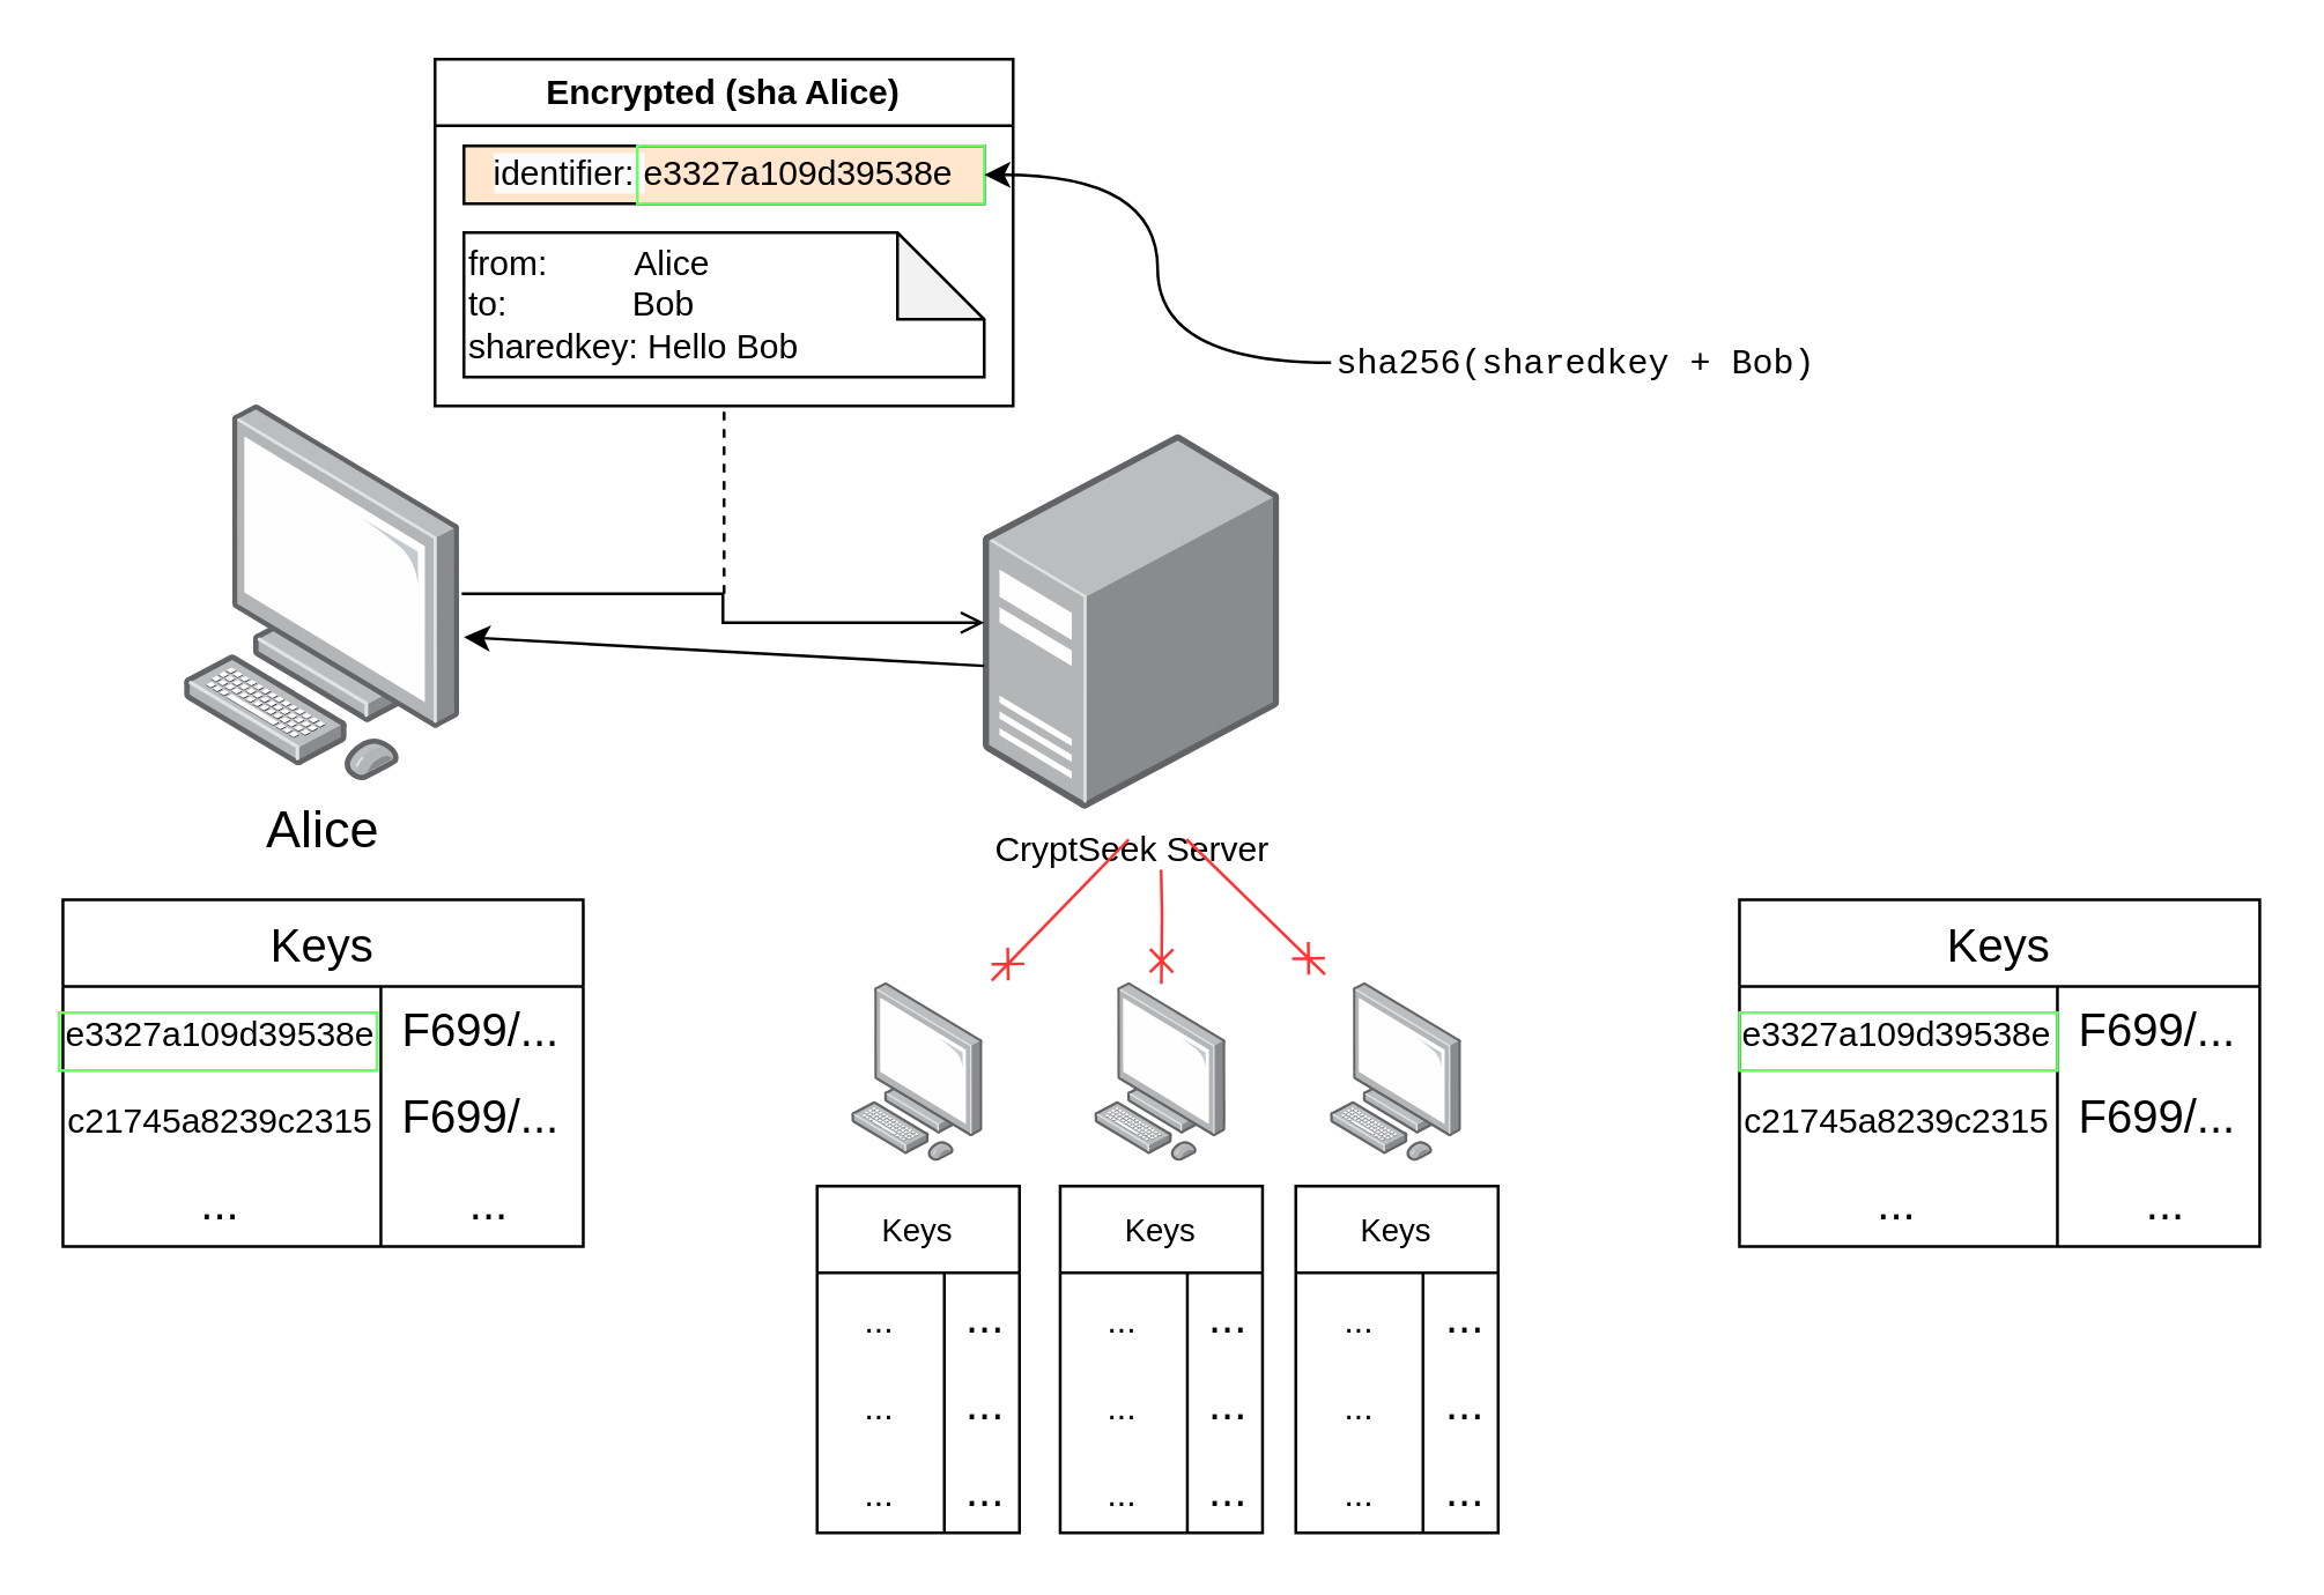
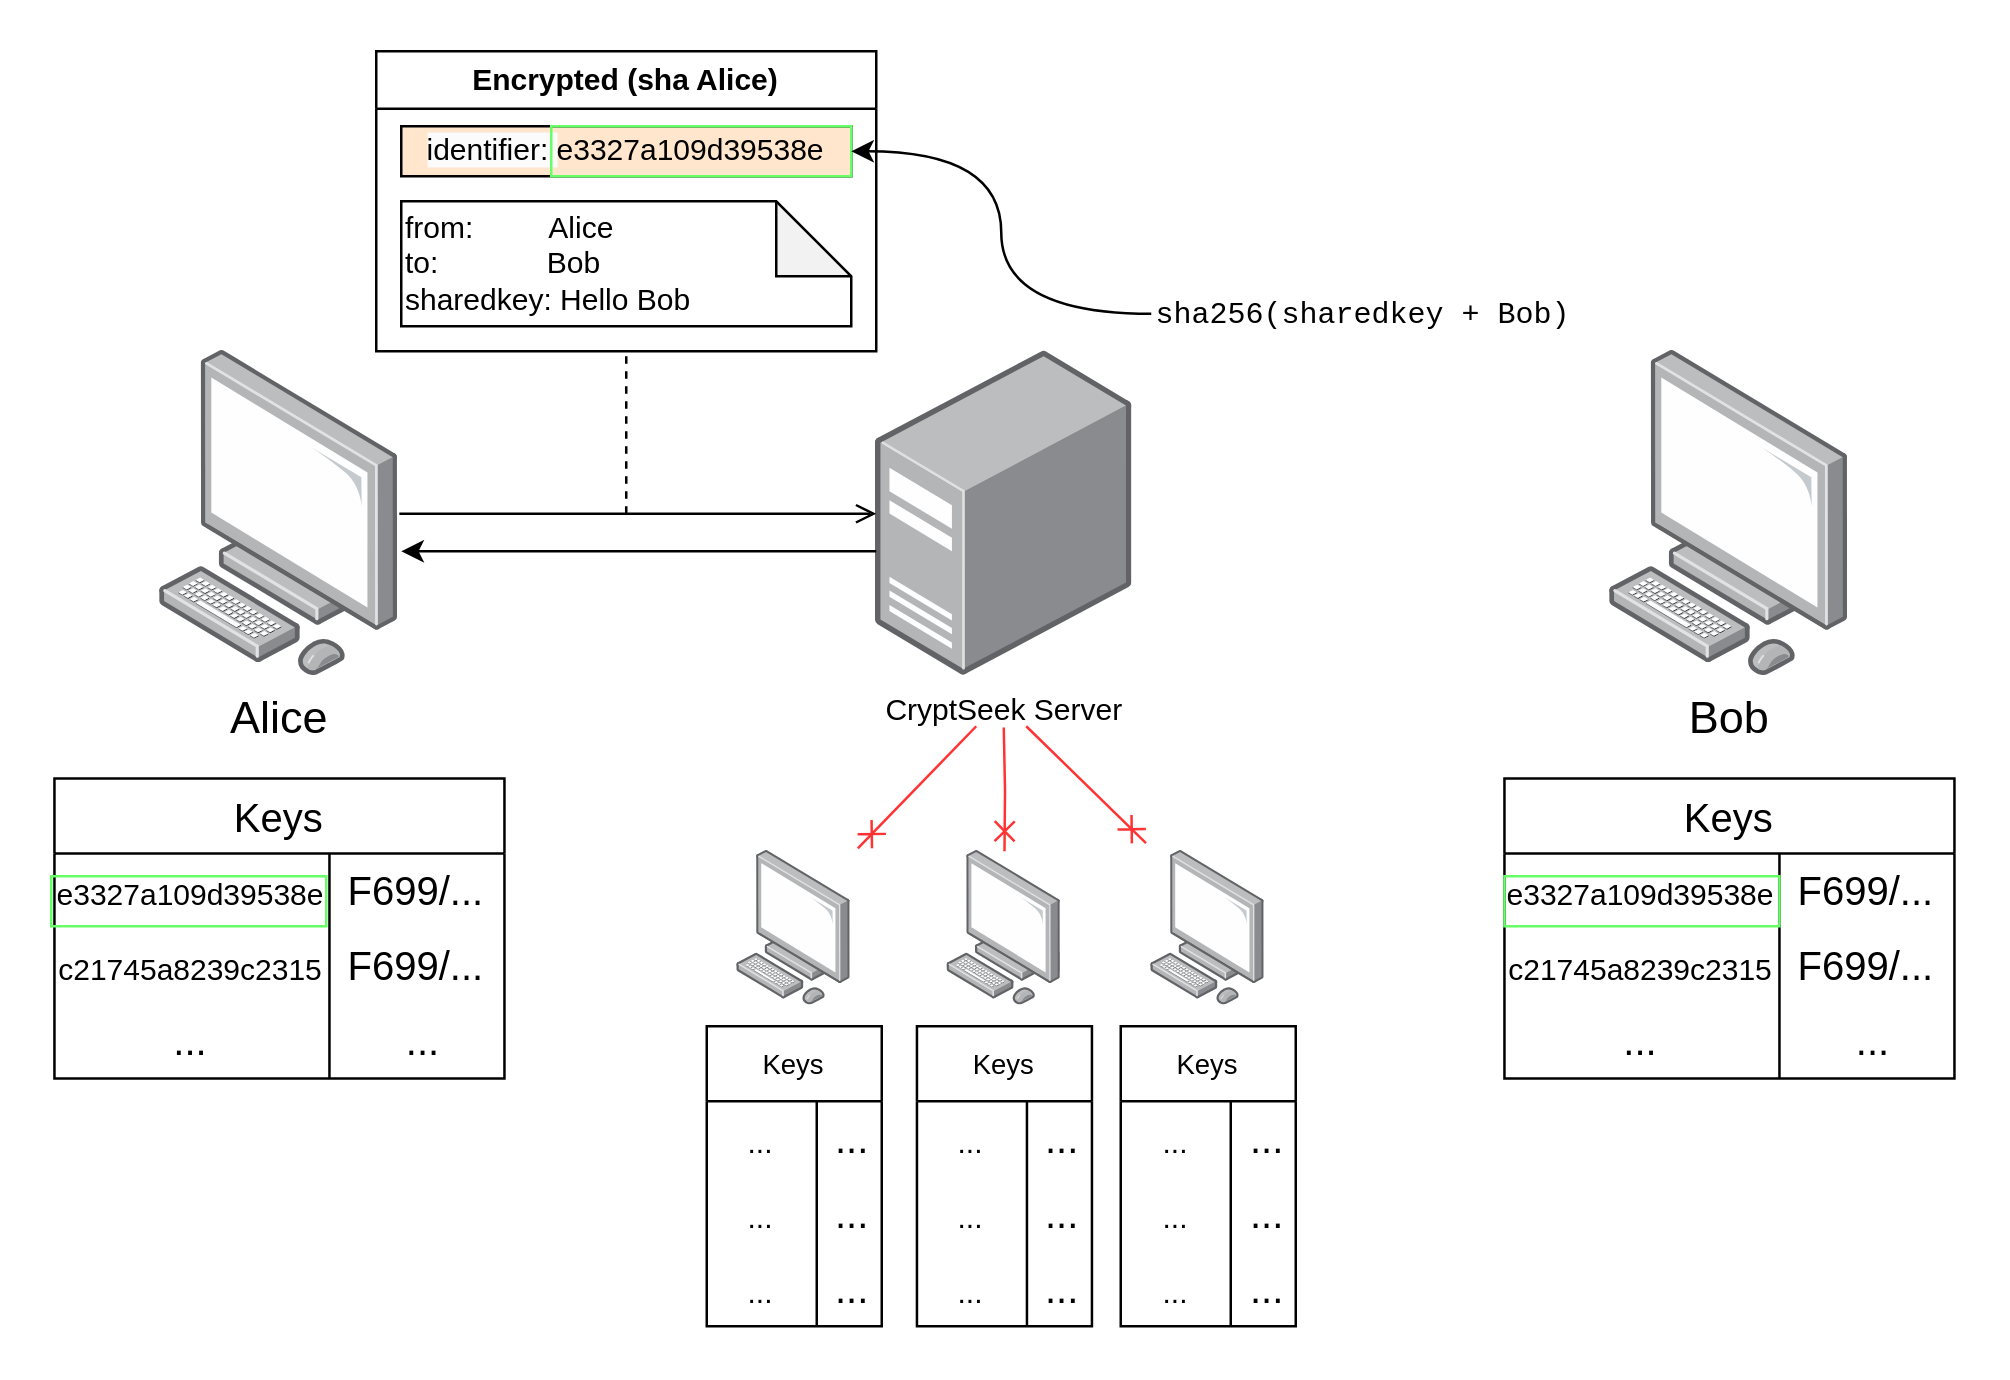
+ <mxCell id="9" value="&lt;font style=&quot;font-size: 18px;&quot;&gt;Bob&lt;/font&gt;" style="image;points=[];aspect=fixed;html=1;align=center;shadow=0;dashed=0;image=img/lib/allied_telesis/computer_and_terminals/Personal_Computer.svg;" vertex="1" parent="1"><mxGeometry x="643.32" y="140" width="95.92" height="130" as="geometry" /></mxCell>
- <mxCell id="3" value="CryptSeek Server" style="image;points=[];aspect=fixed;html=1;align=center;shadow=0;dashed=0;image=img/lib/allied_telesis/computer_and_terminals/Server_Desktop.svg;" vertex="1" parent="1"><mxGeometry x="340" y="150" width="102.56" height="130" as="geometry" /></mxCell>
+ <mxCell id="3" value="CryptSeek Server" style="image;points=[];aspect=fixed;html=1;align=center;shadow=0;dashed=0;image=img/lib/allied_telesis/computer_and_terminals/Server_Desktop.svg;" vertex="1" parent="1"><mxGeometry x="350" y="140" width="102.56" height="130" as="geometry" /></mxCell>
